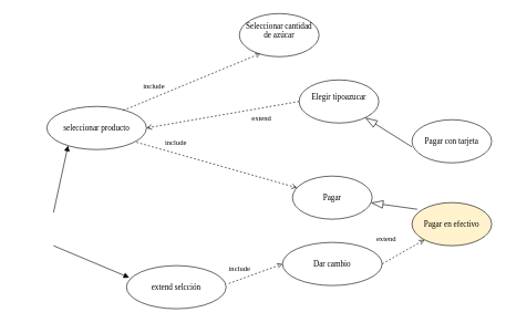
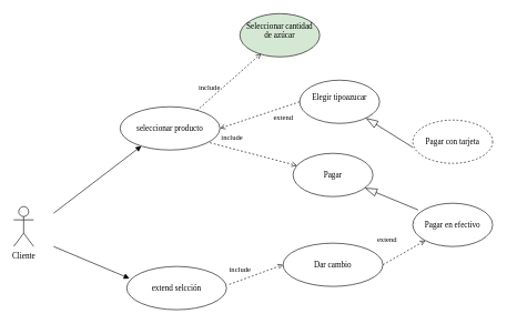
- <mxCell id="6" value="Seleccionar cantidad&#10;de azúcar&#10;" style="ellipse;fontFamily=Verdana;align=center;" vertex="1" parent="1"><mxGeometry x="360" y="20" width="120" height="65" as="geometry" /></mxCell>
+ <mxCell id="6" value="Seleccionar cantidad&#10;de azúcar&#10;" style="ellipse;fontFamily=Verdana;align=center;fillColor=#d5e8d4;" vertex="1" parent="1"><mxGeometry x="360" y="20" width="120" height="65" as="geometry" /></mxCell>
- <mxCell id="4" value="seleccionar producto" style="ellipse;fontFamily=Verdana;" vertex="1" parent="1"><mxGeometry x="70" y="160" width="150" height="65" as="geometry" /></mxCell>
+ <mxCell id="4" value="seleccionar producto" style="ellipse;fontFamily=Verdana;" vertex="1" parent="1"><mxGeometry x="180" y="160" width="150" height="65" as="geometry" /></mxCell>
- <mxCell id="11" value="Pagar con tarjeta" style="ellipse;fontFamily=Verdana;" vertex="1" parent="1"><mxGeometry x="620" y="180" width="120" height="65" as="geometry" /></mxCell>
+ <mxCell id="11" value="Pagar con tarjeta" style="ellipse;fontFamily=Verdana;dashed=1;" vertex="1" parent="1"><mxGeometry x="620" y="180" width="120" height="65" as="geometry" /></mxCell>
- <mxCell id="8" value="Pagar" style="ellipse;fontFamily=Verdana;" vertex="1" parent="1"><mxGeometry x="440" y="265" width="120" height="65" as="geometry" /></mxCell>
+ <mxCell id="8" value="Pagar" style="ellipse;fontFamily=Verdana;" vertex="1" parent="1"><mxGeometry x="440" y="230" width="120" height="65" as="geometry" /></mxCell>
- <mxCell id="12" value="Pagar en efectivo" style="ellipse;fontFamily=Verdana;fillColor=#fff2cc;" vertex="1" parent="1"><mxGeometry x="620" y="305" width="120" height="65" as="geometry" /></mxCell>
+ <mxCell id="12" value="Pagar en efectivo" style="ellipse;fontFamily=Verdana;" vertex="1" parent="1"><mxGeometry x="620" y="305" width="120" height="65" as="geometry" /></mxCell>
+ <mxCell id="2" value="Cliente" style="shape=umlActor;verticalLabelPosition=bottom;verticalAlign=top;html=1;outlineConnect=0;fontFamily=Verdana;" vertex="1" parent="1"><mxGeometry x="20" y="310" width="30" height="60" as="geometry" /></mxCell>
